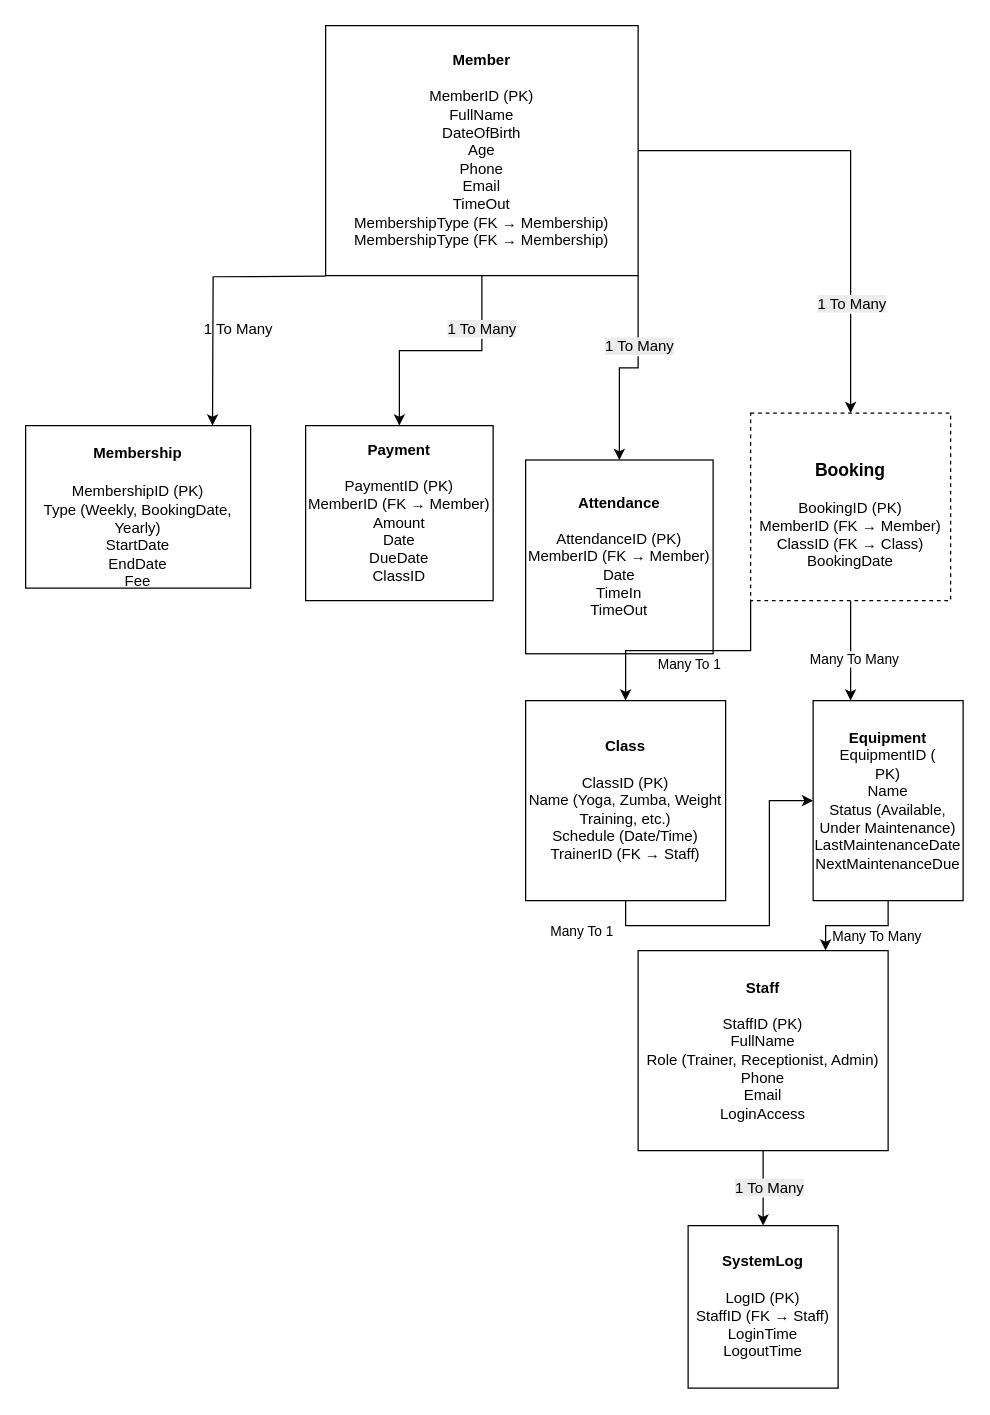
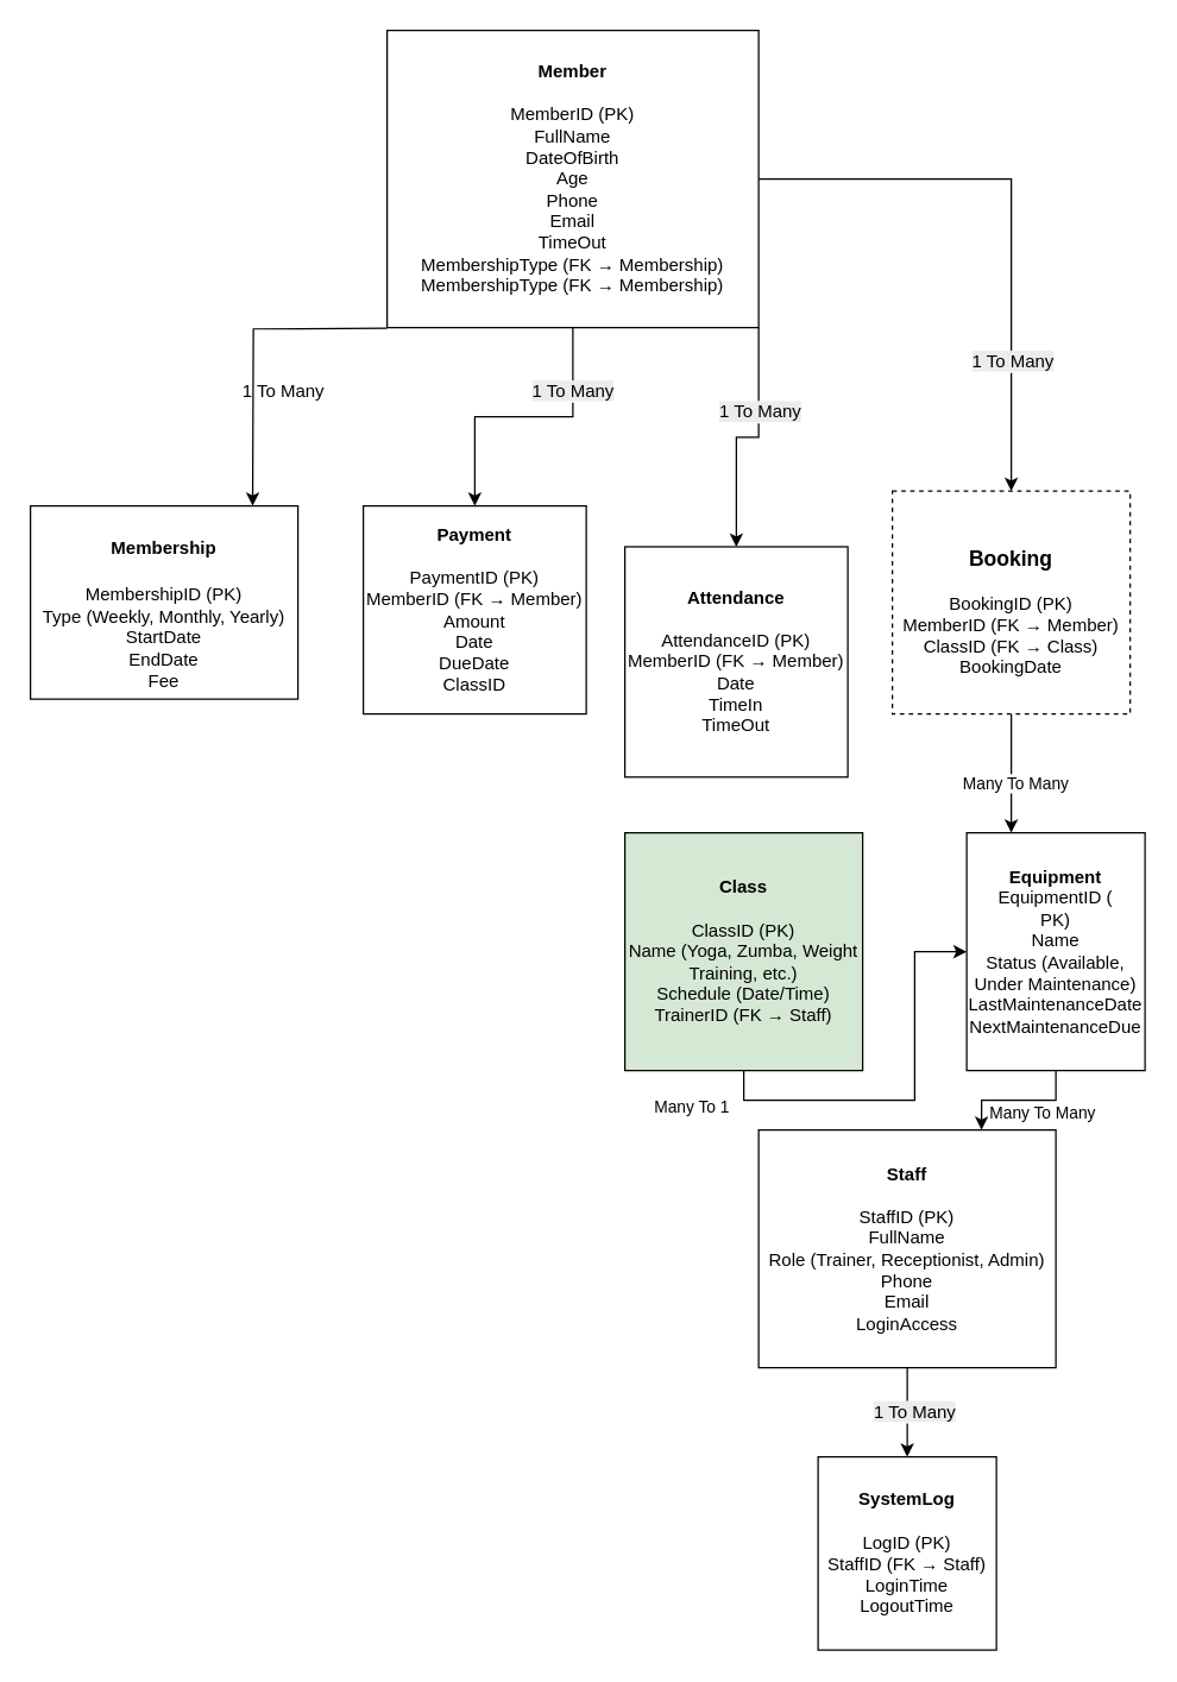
- <mxCell id="9" value="&lt;h5&gt;&lt;span style=&quot;font-style: normal;&quot; data-start=&quot;408&quot; data-end=&quot;422&quot;&gt;&lt;font style=&quot;font-size: 12px;&quot;&gt;Membership&lt;/font&gt;&lt;/span&gt;&lt;/h5&gt;&lt;div&gt;&lt;span style=&quot;font-style: normal;&quot; data-start=&quot;408&quot; data-end=&quot;422&quot;&gt;MembershipID (PK)&lt;/span&gt;&lt;/div&gt;&lt;div&gt;&lt;span style=&quot;font-style: normal;&quot;&gt;Type (Weekly, BookingDate, Yearly)&lt;/span&gt;&lt;/div&gt;&lt;div&gt;&lt;span style=&quot;font-style: normal;&quot;&gt;StartDate&lt;/span&gt;&lt;/div&gt;&lt;div&gt;&lt;span style=&quot;font-style: normal;&quot;&gt;EndDate&lt;/span&gt;&lt;/div&gt;&lt;div&gt;&lt;span style=&quot;font-style: normal;&quot;&gt;Fee&lt;/span&gt;&lt;/div&gt;" style="rounded=0;whiteSpace=wrap;html=1;align=center;fontStyle=2" parent="1" vertex="1"><mxGeometry x="20" y="340" width="180" height="130" as="geometry" /></mxCell>
+ <mxCell id="9" value="&lt;h5&gt;&lt;span style=&quot;font-style: normal;&quot; data-start=&quot;408&quot; data-end=&quot;422&quot;&gt;&lt;font style=&quot;font-size: 12px;&quot;&gt;Membership&lt;/font&gt;&lt;/span&gt;&lt;/h5&gt;&lt;div&gt;&lt;span style=&quot;font-style: normal;&quot; data-start=&quot;408&quot; data-end=&quot;422&quot;&gt;MembershipID (PK)&lt;/span&gt;&lt;/div&gt;&lt;div&gt;&lt;span style=&quot;font-style: normal;&quot;&gt;Type (Weekly, Monthly, Yearly)&lt;/span&gt;&lt;/div&gt;&lt;div&gt;&lt;span style=&quot;font-style: normal;&quot;&gt;StartDate&lt;/span&gt;&lt;/div&gt;&lt;div&gt;&lt;span style=&quot;font-style: normal;&quot;&gt;EndDate&lt;/span&gt;&lt;/div&gt;&lt;div&gt;&lt;span style=&quot;font-style: normal;&quot;&gt;Fee&lt;/span&gt;&lt;/div&gt;" style="rounded=0;whiteSpace=wrap;html=1;align=center;fontStyle=2" parent="1" vertex="1"><mxGeometry x="20" y="340" width="180" height="130" as="geometry" /></mxCell>
- <mxCell id="16" style="edgeStyle=orthogonalEdgeStyle;rounded=0;orthogonalLoop=1;jettySize=auto;html=1;exitX=0;exitY=1;exitDx=0;exitDy=0;entryX=0.5;entryY=0;entryDx=0;entryDy=0;" parent="1" source="20" target="15" edge="1"><mxGeometry relative="1" as="geometry" /></mxCell>
- <mxCell id="17" value="Many To 1" style="edgeLabel;html=1;align=center;verticalAlign=middle;resizable=0;points=[];" parent="16" vertex="1" connectable="0"><mxGeometry x="0.005" y="2" relative="1" as="geometry"><mxPoint y="8" as="offset" /></mxGeometry></mxCell>
- <mxCell id="15" value="&lt;b&gt;Class&lt;/b&gt;&lt;div&gt;&lt;b&gt;&lt;br&gt;&lt;/b&gt;&lt;div&gt;ClassID (PK)&lt;/div&gt;&lt;div&gt;Name (Yoga, Zumba, Weight Training, etc.)&lt;/div&gt;&lt;div&gt;Schedule (Date/Time)&lt;/div&gt;&lt;div&gt;TrainerID (FK → Staff)&lt;/div&gt;&lt;/div&gt;" style="rounded=0;whiteSpace=wrap;html=1;" parent="1" vertex="1"><mxGeometry x="420" y="560" width="160" height="160" as="geometry" /></mxCell>
+ <mxCell id="15" value="&lt;b&gt;Class&lt;/b&gt;&lt;div&gt;&lt;b&gt;&lt;br&gt;&lt;/b&gt;&lt;div&gt;ClassID (PK)&lt;/div&gt;&lt;div&gt;Name (Yoga, Zumba, Weight Training, etc.)&lt;/div&gt;&lt;div&gt;Schedule (Date/Time)&lt;/div&gt;&lt;div&gt;TrainerID (FK → Staff)&lt;/div&gt;&lt;/div&gt;" style="rounded=0;whiteSpace=wrap;html=1;fillColor=#d5e8d4;" parent="1" vertex="1"><mxGeometry x="420" y="560" width="160" height="160" as="geometry" /></mxCell>
